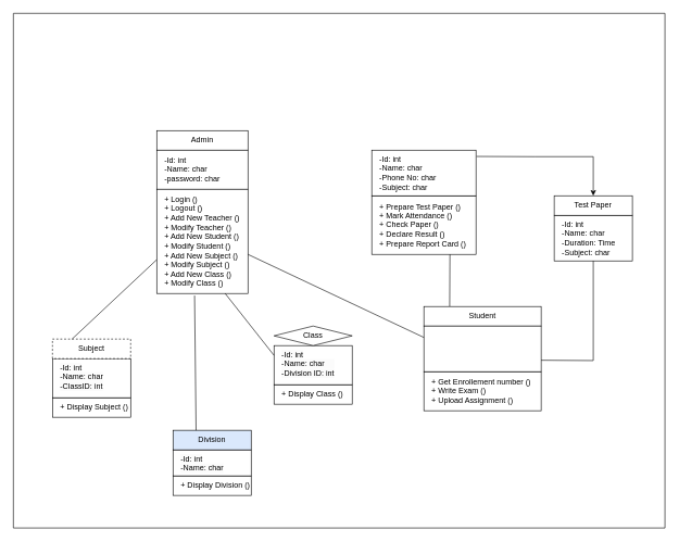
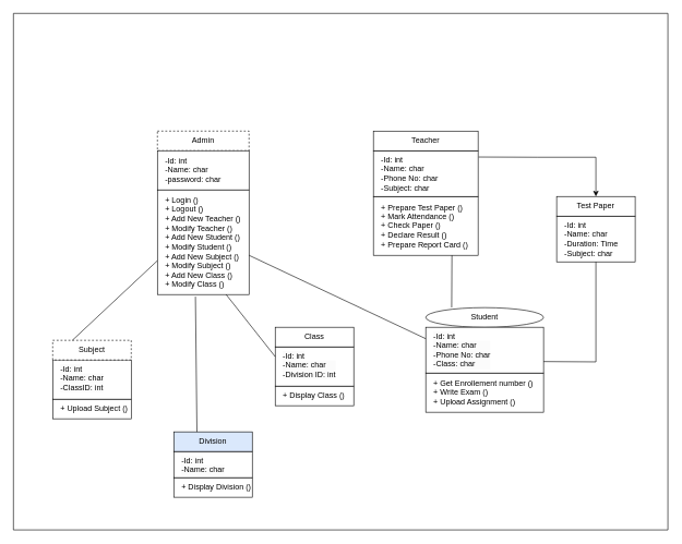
- <mxCell id="3" value="Admin" style="rounded=0;whiteSpace=wrap;html=1;" vertex="1" parent="2"><mxGeometry width="140" height="30" as="geometry" /></mxCell>
+ <mxCell id="3" value="Admin" style="rounded=0;whiteSpace=wrap;html=1;dashed=1;" vertex="1" parent="2"><mxGeometry width="140" height="30" as="geometry" /></mxCell>
+ <mxCell id="11" value="Teacher" style="rounded=0;whiteSpace=wrap;html=1;" vertex="1" parent="8"><mxGeometry width="160" height="30" as="geometry" /></mxCell>
- <mxCell id="19" value="Student" style="rounded=0;whiteSpace=wrap;html=1;" vertex="1" parent="18"><mxGeometry width="180" height="30" as="geometry" /></mxCell>
+ <mxCell id="19" value="Student" style="ellipse;whiteSpace=wrap;html=1;" vertex="1" parent="18"><mxGeometry width="180" height="30" as="geometry" /></mxCell>
- <mxCell id="39" value="Class" style="rhombus;whiteSpace=wrap;html=1;" vertex="1" parent="36"><mxGeometry width="120" height="30" as="geometry" /></mxCell>
+ <mxCell id="39" value="Class" style="rounded=0;whiteSpace=wrap;html=1;" vertex="1" parent="36"><mxGeometry width="120" height="30" as="geometry" /></mxCell>
+ <mxCell id="22" value="&lt;span style=&quot;color: rgb(0, 0, 0); font-family: Helvetica; font-size: 12px; font-style: normal; font-variant-ligatures: normal; font-variant-caps: normal; font-weight: 400; letter-spacing: normal; orphans: 2; text-align: left; text-indent: 0px; text-transform: none; widows: 2; word-spacing: 0px; -webkit-text-stroke-width: 0px; white-space: normal; background-color: rgb(251, 251, 251); text-decoration-thickness: initial; text-decoration-style: initial; text-decoration-color: initial; display: inline !important; float: none;&quot;&gt;-Id: int&lt;/span&gt;&lt;div style=&quot;forced-color-adjust: none; color: rgb(0, 0, 0); font-family: Helvetica; font-size: 12px; font-style: normal; font-variant-ligatures: normal; font-variant-caps: normal; font-weight: 400; letter-spacing: normal; orphans: 2; text-align: left; text-indent: 0px; text-transform: none; widows: 2; word-spacing: 0px; -webkit-text-stroke-width: 0px; white-space: normal; background-color: rgb(251, 251, 251); text-decoration-thickness: initial; text-decoration-style: initial; text-decoration-color: initial;&quot;&gt;-Name: char&lt;/div&gt;&lt;div style=&quot;forced-color-adjust: none; color: rgb(0, 0, 0); font-family: Helvetica; font-size: 12px; font-style: normal; font-variant-ligatures: normal; font-variant-caps: normal; font-weight: 400; letter-spacing: normal; orphans: 2; text-align: left; text-indent: 0px; text-transform: none; widows: 2; word-spacing: 0px; -webkit-text-stroke-width: 0px; white-space: normal; background-color: rgb(251, 251, 251); text-decoration-thickness: initial; text-decoration-style: initial; text-decoration-color: initial;&quot;&gt;-Phone No: char&lt;/div&gt;&lt;div style=&quot;forced-color-adjust: none; color: rgb(0, 0, 0); font-family: Helvetica; font-size: 12px; font-style: normal; font-variant-ligatures: normal; font-variant-caps: normal; font-weight: 400; letter-spacing: normal; orphans: 2; text-align: left; text-indent: 0px; text-transform: none; widows: 2; word-spacing: 0px; -webkit-text-stroke-width: 0px; white-space: normal; background-color: rgb(251, 251, 251); text-decoration-thickness: initial; text-decoration-style: initial; text-decoration-color: initial;&quot;&gt;-Class: char&lt;/div&gt;" style="text;whiteSpace=wrap;html=1;" vertex="1" parent="18"><mxGeometry x="10" y="30" width="120" height="70" as="geometry" /></mxCell>
- <mxCell id="29" value="+ Display Subject ()" style="text;strokeColor=none;align=left;fillColor=none;html=1;verticalAlign=middle;whiteSpace=wrap;rounded=0;" vertex="1" parent="24"><mxGeometry x="10" y="90" width="120" height="30" as="geometry" /></mxCell>
+ <mxCell id="29" value="+ Upload Subject ()" style="text;strokeColor=none;align=left;fillColor=none;html=1;verticalAlign=middle;whiteSpace=wrap;rounded=0;" vertex="1" parent="24"><mxGeometry x="10" y="90" width="120" height="30" as="geometry" /></mxCell>
